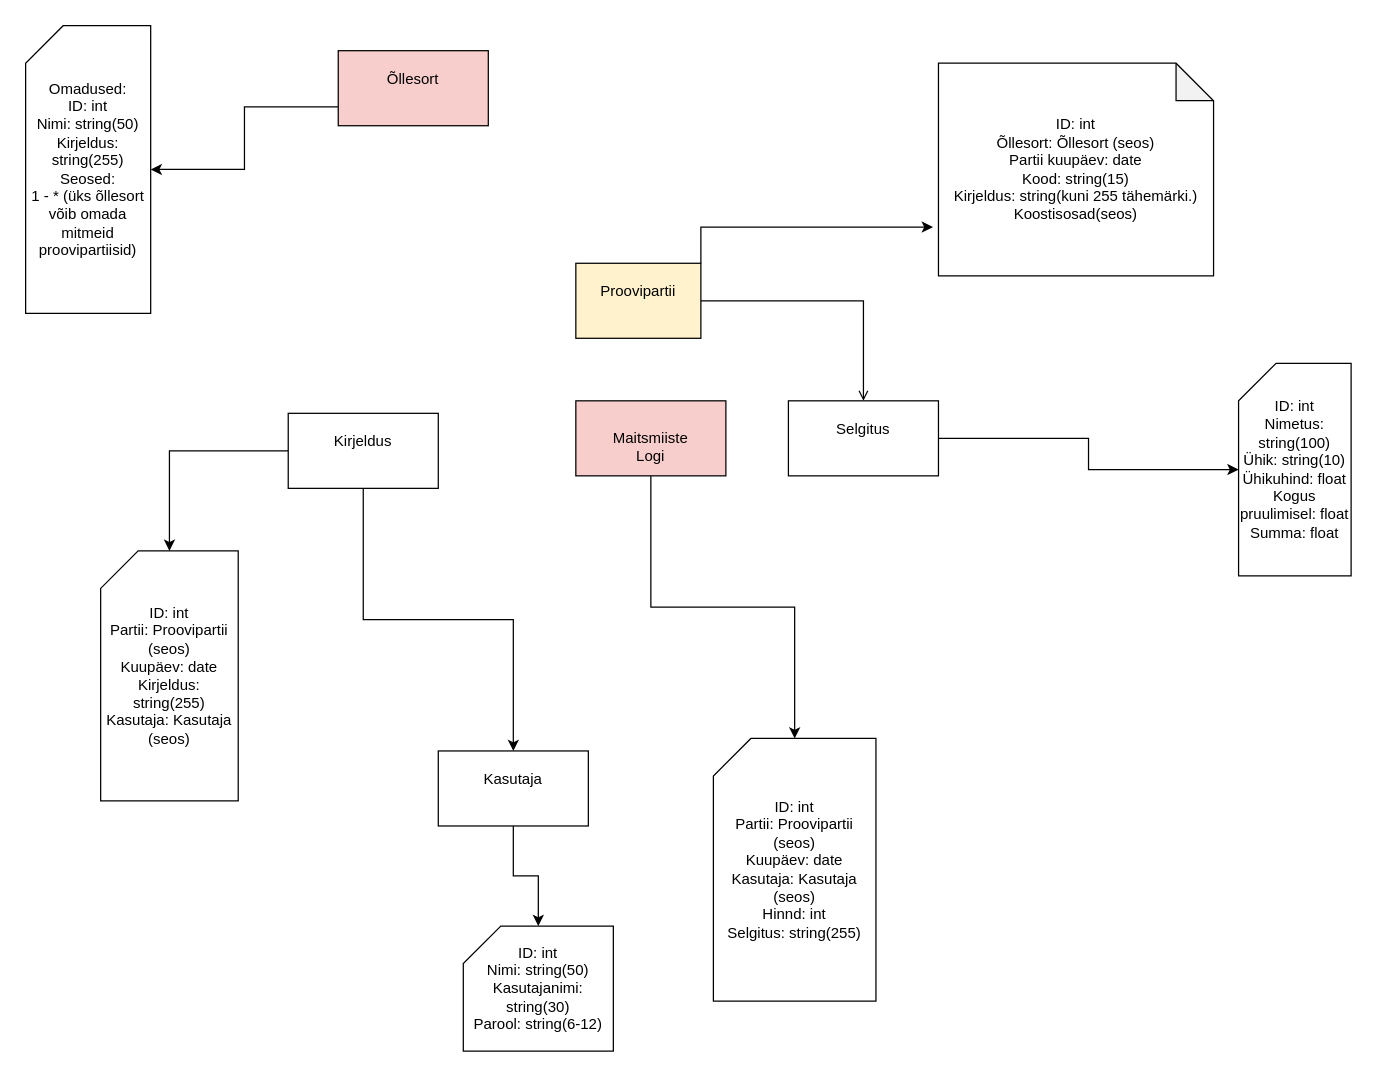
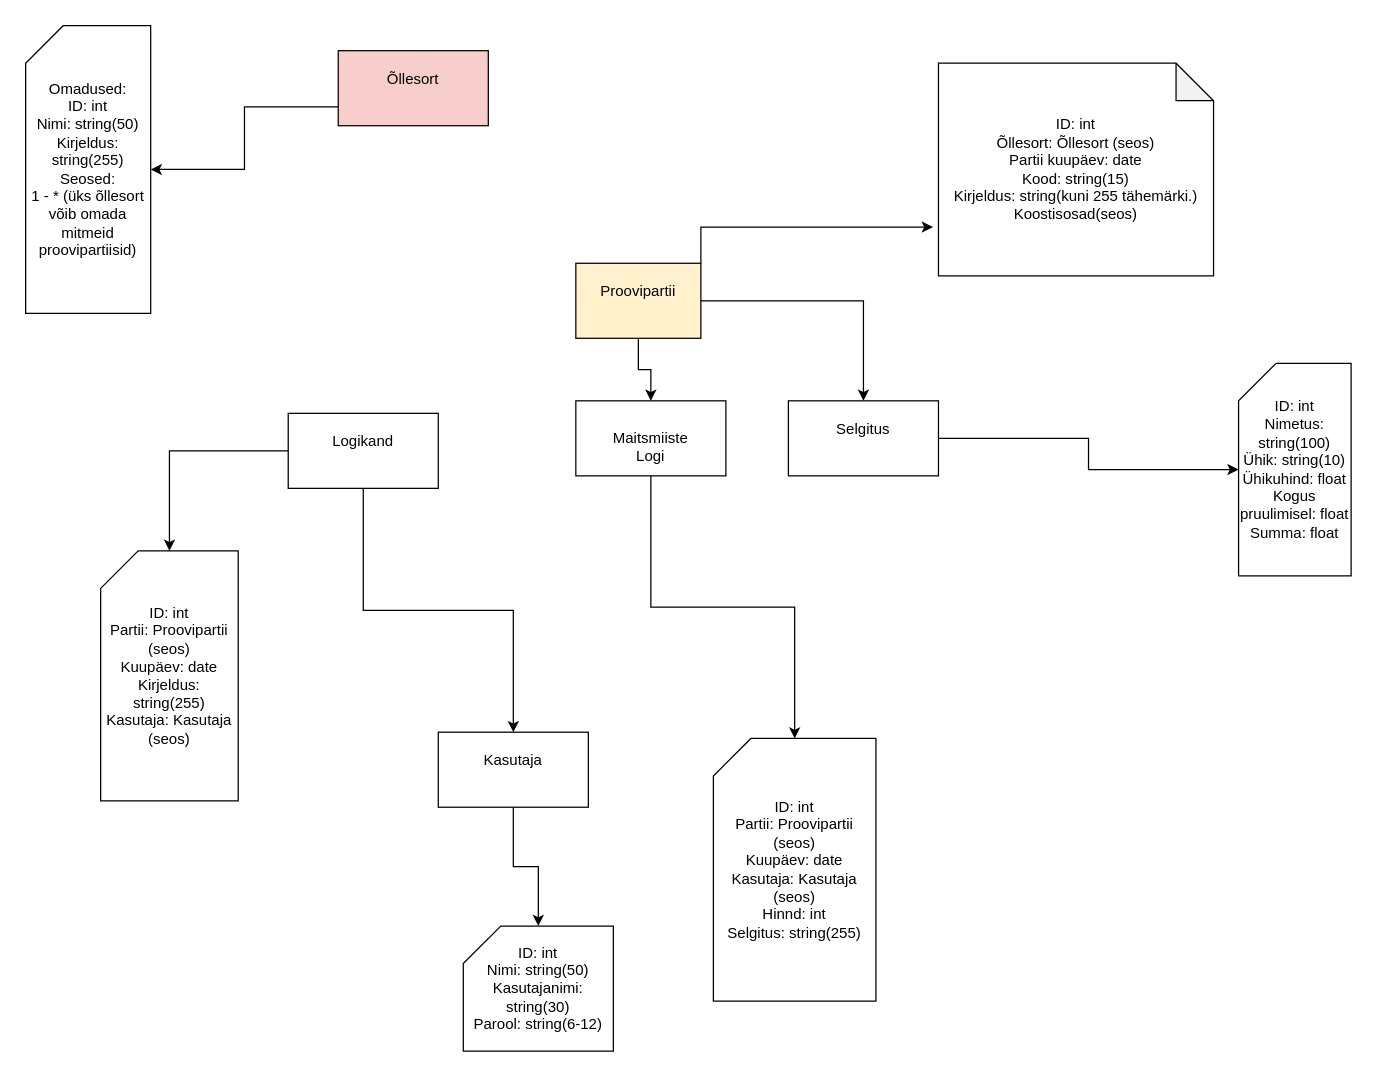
+ <mxCell id="4" style="edgeStyle=orthogonalEdgeStyle;rounded=0;orthogonalLoop=1;jettySize=auto;html=1;entryX=0.5;entryY=0;entryDx=0;entryDy=0;" parent="1" source="7" target="14" edge="1"><mxGeometry relative="1" as="geometry" /></mxCell>
- <mxCell id="5" style="edgeStyle=orthogonalEdgeStyle;rounded=0;orthogonalLoop=1;jettySize=auto;html=1;entryX=0.5;entryY=0;entryDx=0;entryDy=0;endArrow=open;" parent="1" source="7" target="9" edge="1"><mxGeometry relative="1" as="geometry" /></mxCell>
+ <mxCell id="5" style="edgeStyle=orthogonalEdgeStyle;rounded=0;orthogonalLoop=1;jettySize=auto;html=1;entryX=0.5;entryY=0;entryDx=0;entryDy=0;" parent="1" source="7" target="9" edge="1"><mxGeometry relative="1" as="geometry" /></mxCell>
- <mxCell id="14" value="&lt;br&gt;Maitsmiiste&lt;br&gt;Logi" style="rounded=0;whiteSpace=wrap;html=1;fillColor=#f8cecc;" parent="1" vertex="1"><mxGeometry x="460" y="320" width="120" height="60" as="geometry" /></mxCell>
+ <mxCell id="14" value="&lt;br&gt;Maitsmiiste&lt;br&gt;Logi" style="rounded=0;whiteSpace=wrap;html=1;" parent="1" vertex="1"><mxGeometry x="460" y="320" width="120" height="60" as="geometry" /></mxCell>
- <mxCell id="12" value="&#10;Kirjeldus &#10;&#10;" style="rounded=0;whiteSpace=wrap;html=1;" parent="1" vertex="1"><mxGeometry x="230" y="330" width="120" height="60" as="geometry" /></mxCell>
+ <mxCell id="12" value="&#10;Logikand &#10;&#10;" style="rounded=0;whiteSpace=wrap;html=1;" parent="1" vertex="1"><mxGeometry x="230" y="330" width="120" height="60" as="geometry" /></mxCell>
- <mxCell id="16" value="&#10;Kasutaja &#10;&#10;" style="rounded=0;whiteSpace=wrap;html=1;" parent="1" vertex="1"><mxGeometry x="350" y="600" width="120" height="60" as="geometry" /></mxCell>
+ <mxCell id="16" value="&#10;Kasutaja &#10;&#10;" style="rounded=0;whiteSpace=wrap;html=1;" parent="1" vertex="1"><mxGeometry x="350" y="585" width="120" height="60" as="geometry" /></mxCell>
